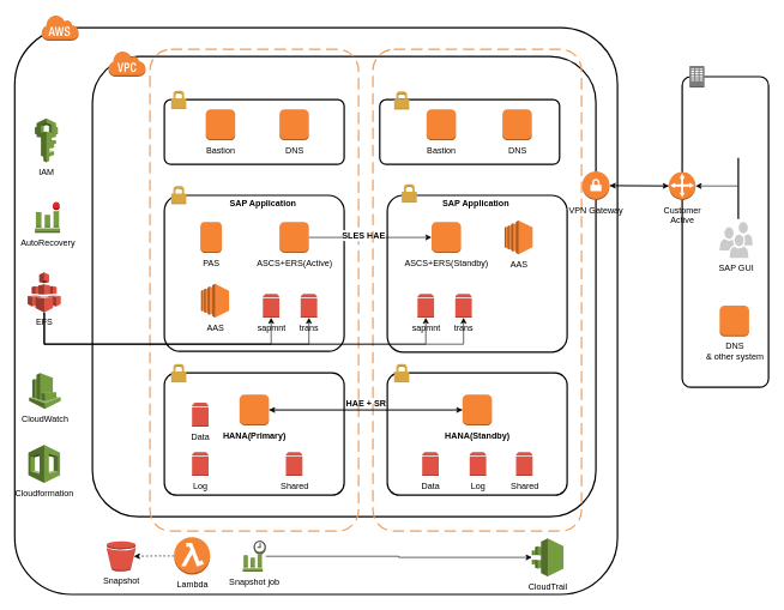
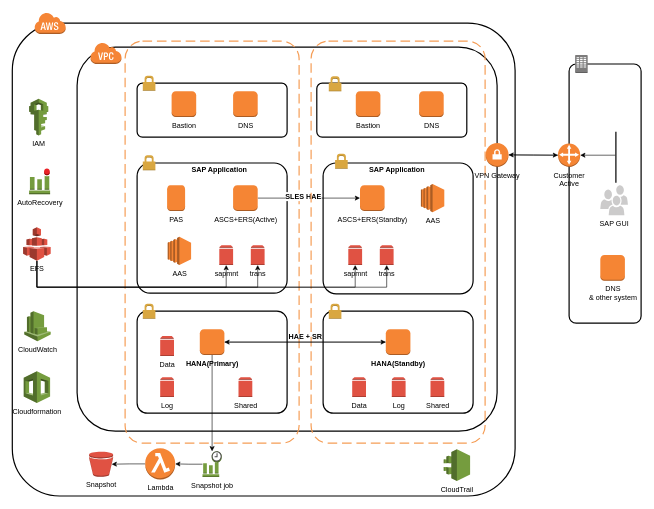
+ <mxCell id="33" style="edgeStyle=orthogonalEdgeStyle;rounded=0;orthogonalLoop=1;jettySize=auto;html=1;" edge="1" parent="1" source="34" target="52"><mxGeometry relative="1" as="geometry" /></mxCell>
- <mxCell id="60" style="edgeStyle=orthogonalEdgeStyle;rounded=0;orthogonalLoop=1;jettySize=auto;html=1;entryX=0.94;entryY=0.5;entryDx=0;entryDy=0;entryPerimeter=0;dashed=1;" edge="1" parent="1" source="61" target="53"><mxGeometry relative="1" as="geometry" /></mxCell>
+ <mxCell id="60" style="edgeStyle=orthogonalEdgeStyle;rounded=0;orthogonalLoop=1;jettySize=auto;html=1;entryX=0.94;entryY=0.5;entryDx=0;entryDy=0;entryPerimeter=0;" edge="1" parent="1" source="61" target="53"><mxGeometry relative="1" as="geometry" /></mxCell>
- <mxCell id="51" value="" style="edgeStyle=orthogonalEdgeStyle;rounded=0;orthogonalLoop=1;jettySize=auto;html=1;" edge="1" parent="1" source="52" target="49"><mxGeometry relative="1" as="geometry" /></mxCell>
+ <mxCell id="51" value="" style="edgeStyle=orthogonalEdgeStyle;rounded=0;orthogonalLoop=1;jettySize=auto;html=1;" edge="1" parent="1" source="52" target="61"><mxGeometry relative="1" as="geometry" /></mxCell>
